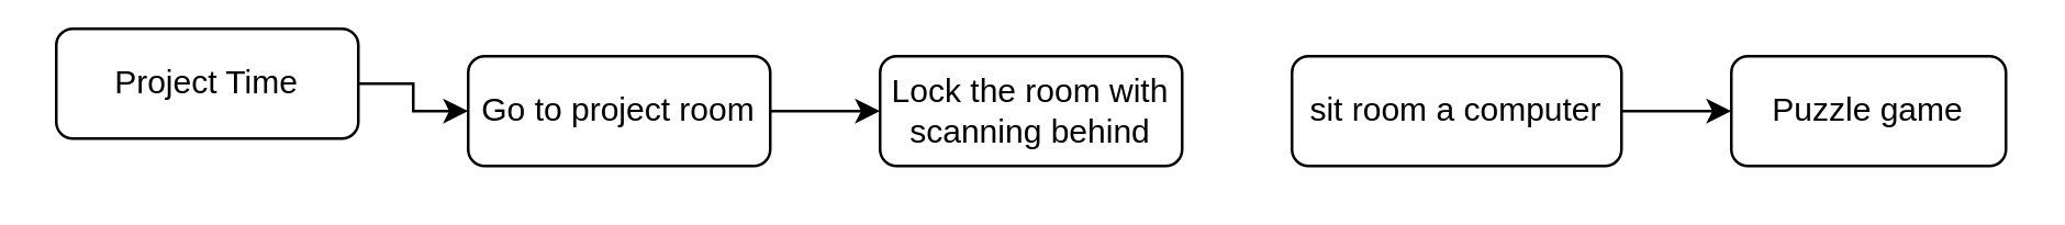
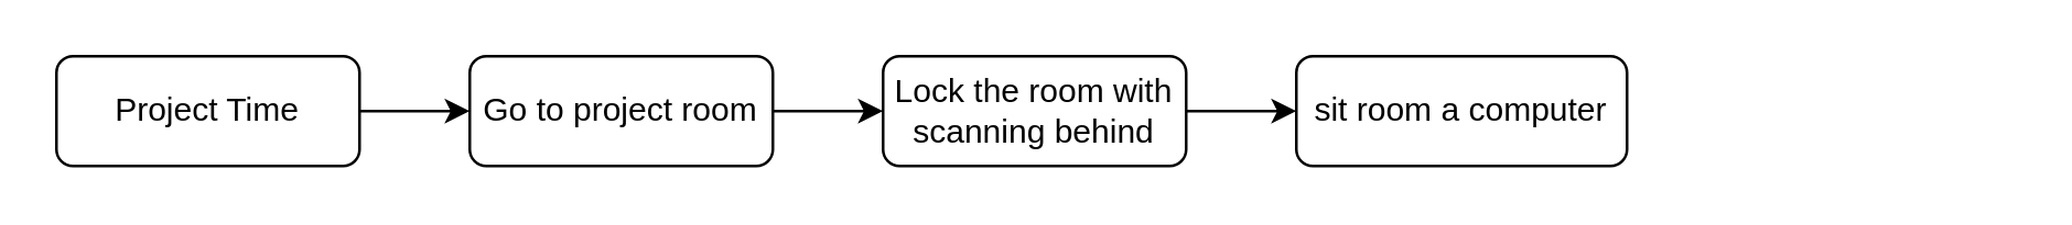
- <mxCell id="3" value="Project Time" style="rounded=1;whiteSpace=wrap;html=1;sketch=0;" parent="1" vertex="1"><mxGeometry x="20" y="10" width="110" height="40" as="geometry" /></mxCell>
+ <mxCell id="3" value="Project Time" style="rounded=1;whiteSpace=wrap;html=1;sketch=0;" parent="1" vertex="1"><mxGeometry x="20" y="20" width="110" height="40" as="geometry" /></mxCell>
+ <mxCell id="4" value="" style="edgeStyle=orthogonalEdgeStyle;rounded=0;orthogonalLoop=1;jettySize=auto;html=1;" edge="1" parent="1" source="5" target="7"><mxGeometry relative="1" as="geometry" /></mxCell>
- <mxCell id="6" value="" style="edgeStyle=orthogonalEdgeStyle;rounded=0;orthogonalLoop=1;jettySize=auto;html=1;" edge="1" parent="1" source="7" target="8"><mxGeometry relative="1" as="geometry" /></mxCell>
- <mxCell id="8" value="Puzzle game" style="rounded=1;whiteSpace=wrap;html=1;sketch=0;" parent="1" vertex="1"><mxGeometry x="630" y="20" width="100" height="40" as="geometry" /></mxCell>
